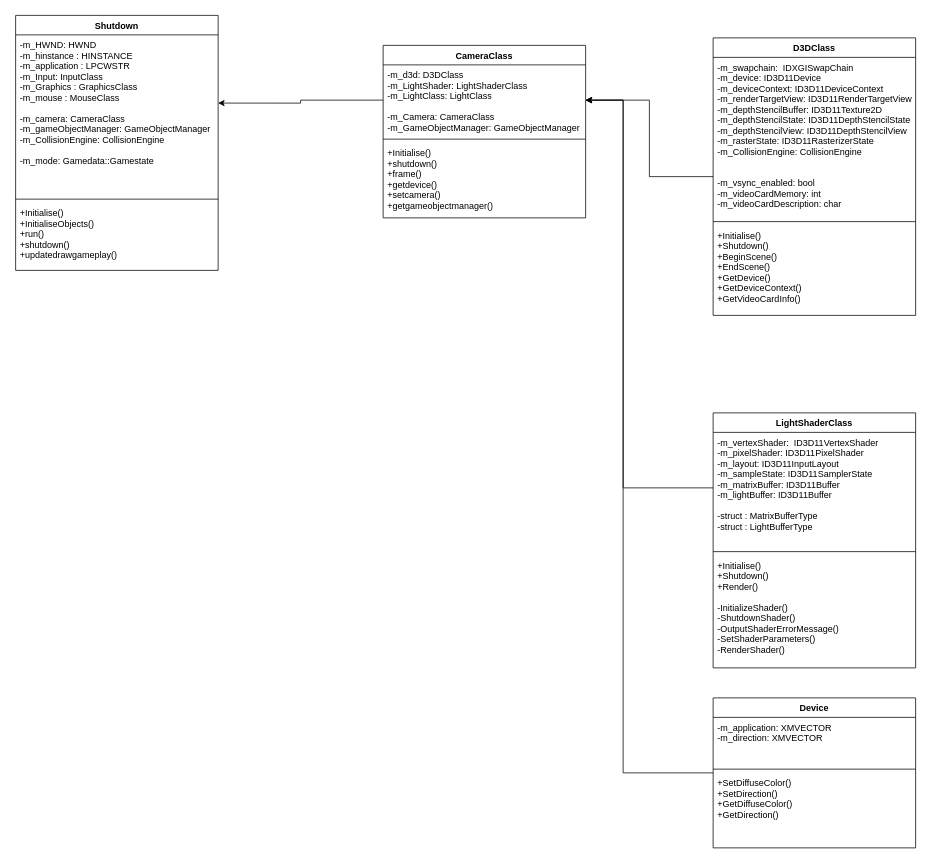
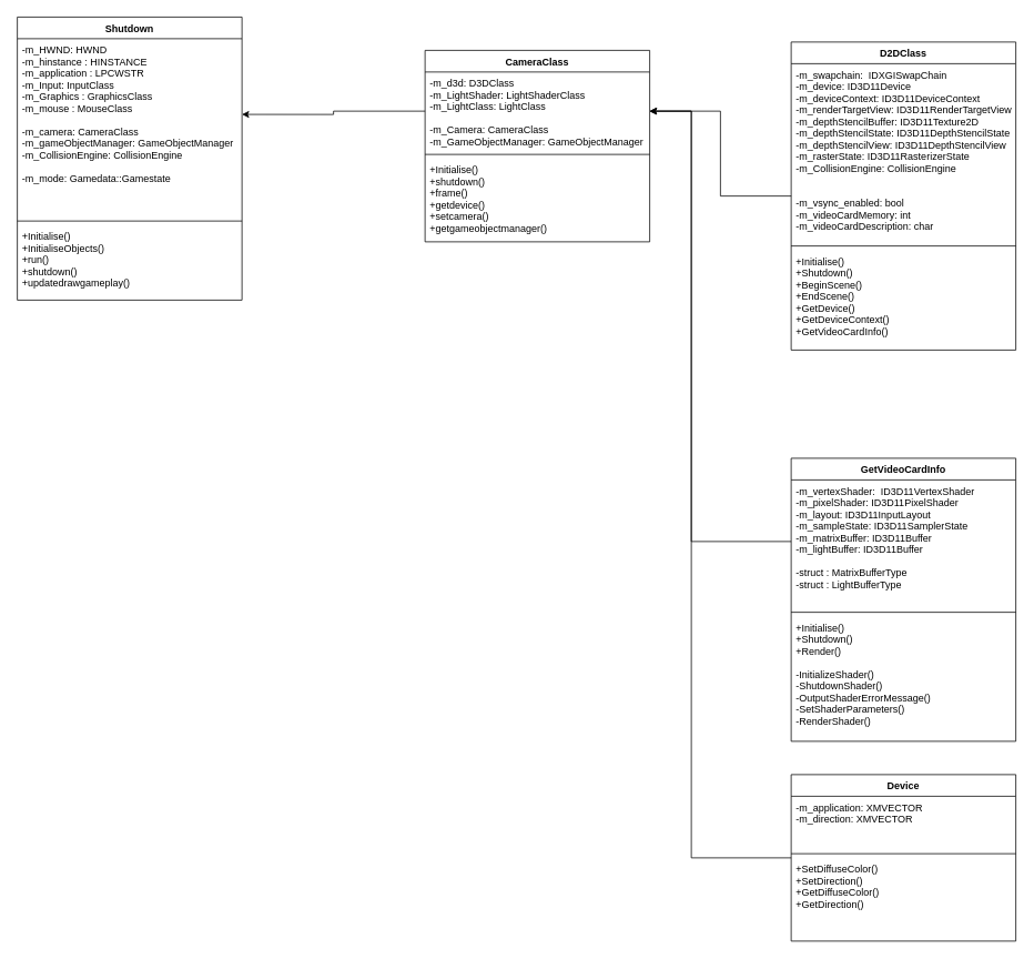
- <mxCell id="12" value="D3DClass" style="swimlane;fontStyle=1;align=center;verticalAlign=top;childLayout=stackLayout;horizontal=1;startSize=26;horizontalStack=0;resizeParent=1;resizeParentMax=0;resizeLast=0;collapsible=1;marginBottom=0;" vertex="1" parent="1"><mxGeometry x="950" y="50" width="270" height="370" as="geometry"><mxRectangle x="-370" y="120" width="100" height="26" as="alternateBounds" /></mxGeometry></mxCell>
+ <mxCell id="12" value="D2DClass" style="swimlane;fontStyle=1;align=center;verticalAlign=top;childLayout=stackLayout;horizontal=1;startSize=26;horizontalStack=0;resizeParent=1;resizeParentMax=0;resizeLast=0;collapsible=1;marginBottom=0;" vertex="1" parent="1"><mxGeometry x="950" y="50" width="270" height="370" as="geometry"><mxRectangle x="-370" y="120" width="100" height="26" as="alternateBounds" /></mxGeometry></mxCell>
- <mxCell id="17" value="LightShaderClass" style="swimlane;fontStyle=1;align=center;verticalAlign=top;childLayout=stackLayout;horizontal=1;startSize=26;horizontalStack=0;resizeParent=1;resizeParentMax=0;resizeLast=0;collapsible=1;marginBottom=0;" vertex="1" parent="1"><mxGeometry x="950" y="550" width="270" height="340" as="geometry"><mxRectangle x="-370" y="120" width="100" height="26" as="alternateBounds" /></mxGeometry></mxCell>
+ <mxCell id="17" value="GetVideoCardInfo" style="swimlane;fontStyle=1;align=center;verticalAlign=top;childLayout=stackLayout;horizontal=1;startSize=26;horizontalStack=0;resizeParent=1;resizeParentMax=0;resizeLast=0;collapsible=1;marginBottom=0;" vertex="1" parent="1"><mxGeometry x="950" y="550" width="270" height="340" as="geometry"><mxRectangle x="-370" y="120" width="100" height="26" as="alternateBounds" /></mxGeometry></mxCell>
